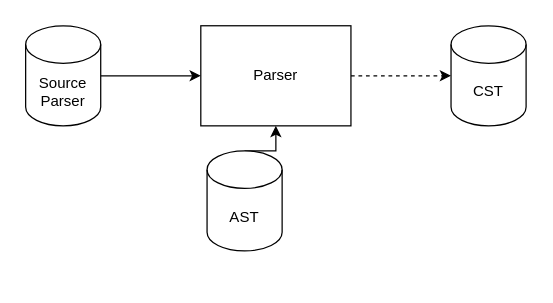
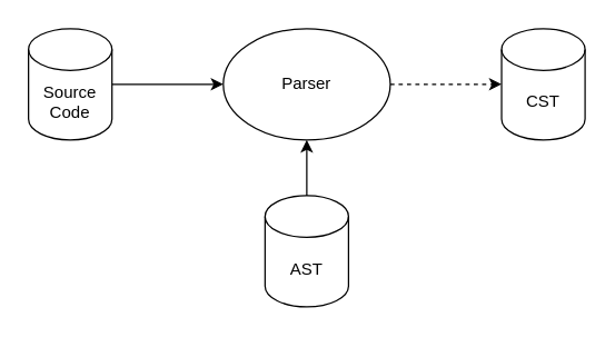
- <mxCell id="3" value="Parser" style="whiteSpace=wrap;html=1;rounded=0;" vertex="1" parent="1"><mxGeometry x="160" y="20" width="120" height="80" as="geometry" /></mxCell>
+ <mxCell id="3" value="Parser" style="ellipse;whiteSpace=wrap;html=1;" vertex="1" parent="1"><mxGeometry x="160" y="20" width="120" height="80" as="geometry" /></mxCell>
- <mxCell id="8" value="Source Parser" style="shape=cylinder3;whiteSpace=wrap;html=1;boundedLbl=1;backgroundOutline=1;size=15;" vertex="1" parent="1"><mxGeometry x="20" y="20" width="60" height="80" as="geometry" /></mxCell>
+ <mxCell id="8" value="Source Code" style="shape=cylinder3;whiteSpace=wrap;html=1;boundedLbl=1;backgroundOutline=1;size=15;" vertex="1" parent="1"><mxGeometry x="20" y="20" width="60" height="80" as="geometry" /></mxCell>
- <mxCell id="5" value="AST" style="shape=cylinder3;whiteSpace=wrap;html=1;boundedLbl=1;backgroundOutline=1;size=15;" vertex="1" parent="1"><mxGeometry x="165" y="120" width="60" height="80" as="geometry" /></mxCell>
+ <mxCell id="5" value="AST" style="shape=cylinder3;whiteSpace=wrap;html=1;boundedLbl=1;backgroundOutline=1;size=15;" vertex="1" parent="1"><mxGeometry x="190" y="140" width="60" height="80" as="geometry" /></mxCell>
